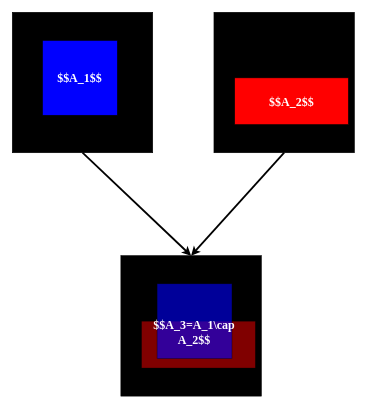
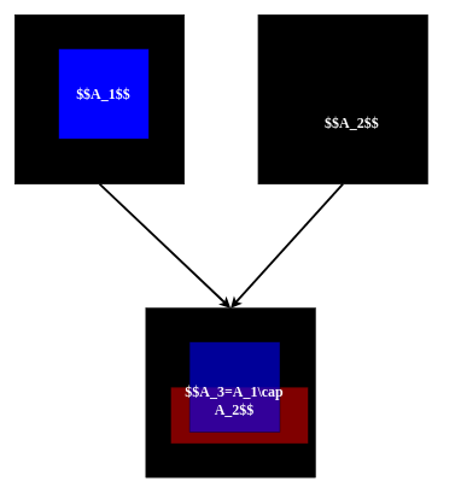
- <mxCell id="7" value="&lt;h1&gt;&lt;font color=&quot;#ffffff&quot; face=&quot;Times New Roman&quot; style=&quot;font-size: 20px&quot;&gt;$$A_1$$&lt;/font&gt;&lt;/h1&gt;" style="whiteSpace=wrap;html=1;aspect=fixed;fillColor=#0000FF;" vertex="1" parent="2"><mxGeometry x="50.362" y="46.829" width="124.878" height="124.878" as="geometry" /></mxCell>
+ <mxCell id="7" value="&lt;h1&gt;&lt;font color=&quot;#ffffff&quot; face=&quot;Times New Roman&quot; style=&quot;font-size: 20px&quot;&gt;$$A_1$$&lt;/font&gt;&lt;/h1&gt;" style="whiteSpace=wrap;html=1;aspect=fixed;fillColor=#0000FF;" vertex="1" parent="2"><mxGeometry x="60.362" y="46.829" width="124.878" height="124.878" as="geometry" /></mxCell>
- <mxCell id="8" value="&lt;h1&gt;&lt;font face=&quot;Times New Roman&quot; color=&quot;#ffffff&quot; style=&quot;font-size: 20px&quot;&gt;$$A_2$$&lt;/font&gt;&lt;/h1&gt;" style="rounded=0;whiteSpace=wrap;html=1;fillColor=#FF0000;" vertex="1" parent="2"><mxGeometry x="370.797" y="109.268" width="189.71" height="78.049" as="geometry" /></mxCell>
+ <mxCell id="8" value="&lt;h1&gt;&lt;font face=&quot;Times New Roman&quot; color=&quot;#ffffff&quot; style=&quot;font-size: 20px&quot;&gt;$$A_2$$&lt;/font&gt;&lt;/h1&gt;" style="rounded=0;whiteSpace=wrap;html=1;fillColor=#000000;" vertex="1" parent="2"><mxGeometry x="370.797" y="109.268" width="189.71" height="78.049" as="geometry" /></mxCell>
